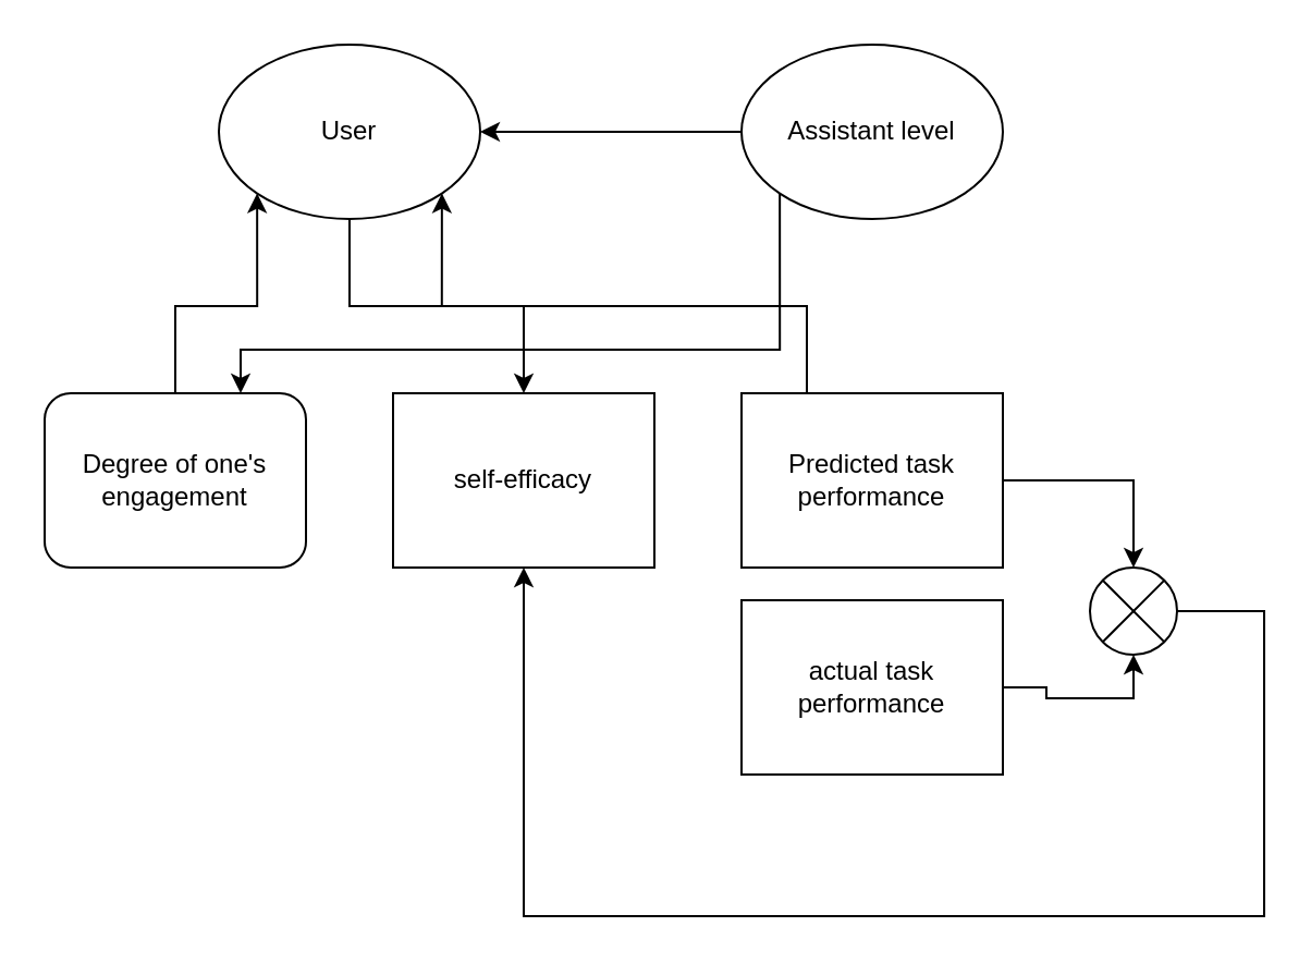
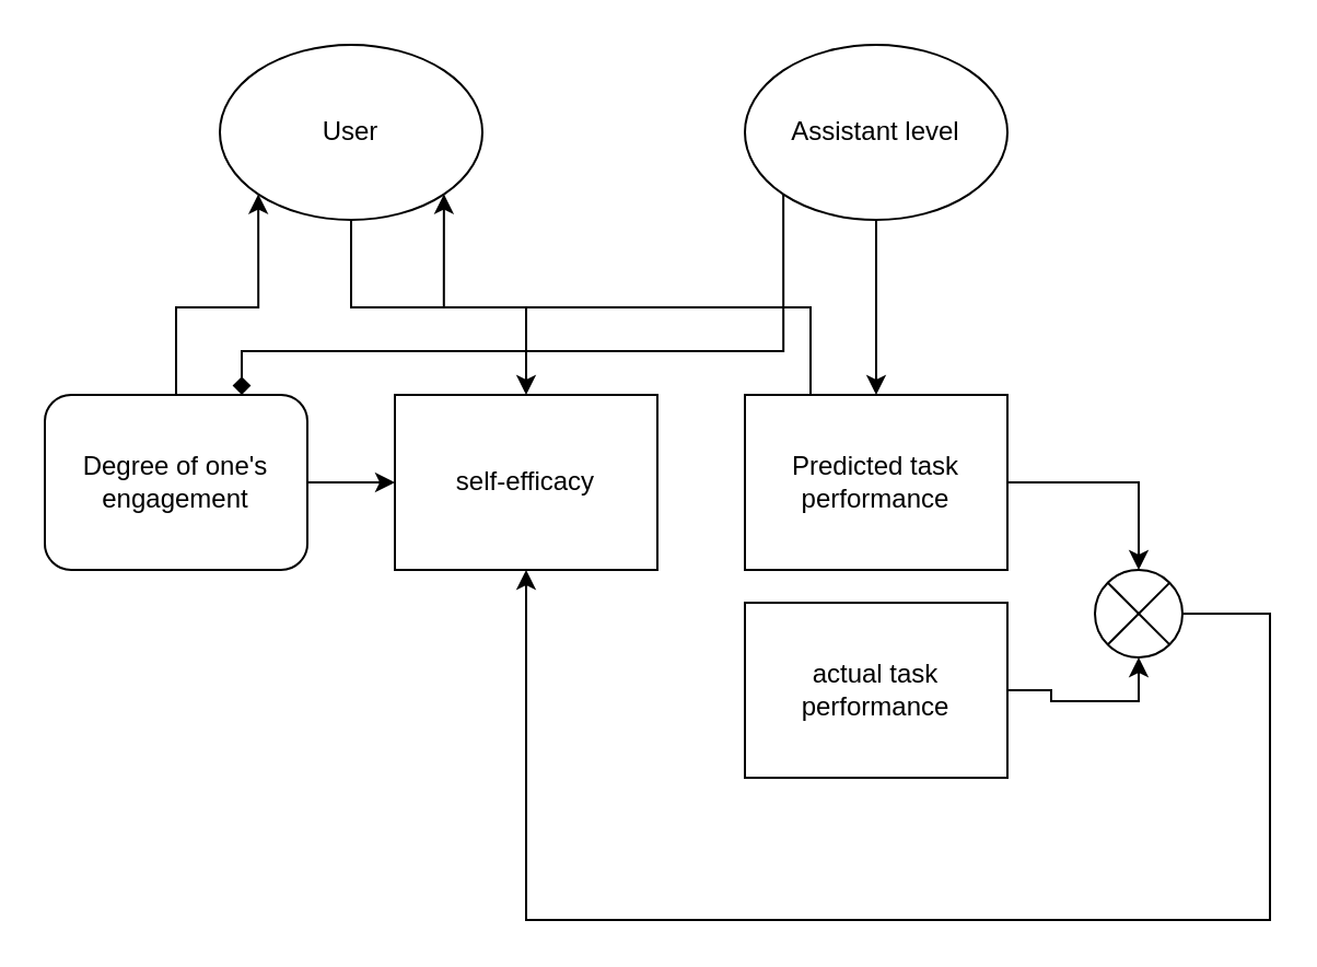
- <mxCell id="4" style="edgeStyle=orthogonalEdgeStyle;rounded=0;orthogonalLoop=1;jettySize=auto;html=1;" edge="1" parent="1" source="6" target="3"><mxGeometry relative="1" as="geometry" /></mxCell>
+ <mxCell id="4" style="edgeStyle=orthogonalEdgeStyle;rounded=0;orthogonalLoop=1;jettySize=auto;html=1;" edge="1" parent="1" source="6" target="12"><mxGeometry relative="1" as="geometry" /></mxCell>
- <mxCell id="5" style="edgeStyle=orthogonalEdgeStyle;rounded=0;orthogonalLoop=1;jettySize=auto;html=1;exitX=0;exitY=1;exitDx=0;exitDy=0;entryX=0.75;entryY=0;entryDx=0;entryDy=0;" edge="1" parent="1" source="6" target="9"><mxGeometry relative="1" as="geometry"><Array as="points"><mxPoint x="358" y="160" /><mxPoint x="110" y="160" /></Array></mxGeometry></mxCell>
+ <mxCell id="5" style="edgeStyle=orthogonalEdgeStyle;rounded=0;orthogonalLoop=1;jettySize=auto;html=1;exitX=0;exitY=1;exitDx=0;exitDy=0;entryX=0.75;entryY=0;entryDx=0;entryDy=0;endArrow=diamond;" edge="1" parent="1" source="6" target="9"><mxGeometry relative="1" as="geometry"><Array as="points"><mxPoint x="358" y="160" /><mxPoint x="110" y="160" /></Array></mxGeometry></mxCell>
+ <mxCell id="8" style="edgeStyle=orthogonalEdgeStyle;rounded=0;orthogonalLoop=1;jettySize=auto;html=1;exitX=1;exitY=0.5;exitDx=0;exitDy=0;" edge="1" parent="1" source="9" target="17"><mxGeometry relative="1" as="geometry" /></mxCell>
